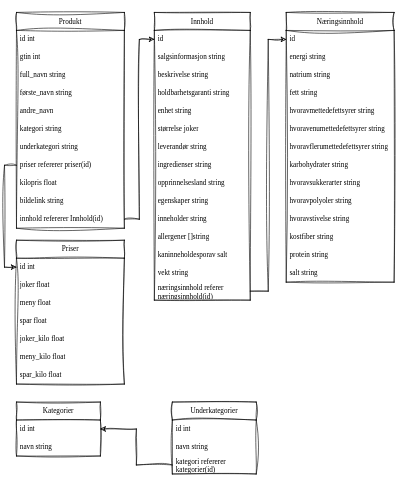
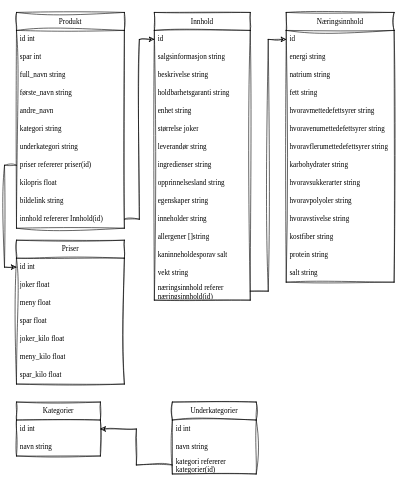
- <mxCell id="4" value="gtin int" style="text;strokeColor=none;fillColor=none;align=left;verticalAlign=middle;spacingLeft=4;spacingRight=4;overflow=hidden;points=[[0,0.5],[1,0.5]];portConstraint=eastwest;rotatable=0;whiteSpace=wrap;html=1;fontFamily=Architects Daughter;fontSource=https%3A%2F%2Ffonts.googleapis.com%2Fcss%3Ffamily%3DArchitects%2BDaughter;" parent="2" vertex="1"><mxGeometry y="60" width="180" height="30" as="geometry" /></mxCell>
+ <mxCell id="4" value="spar int" style="text;strokeColor=none;fillColor=none;align=left;verticalAlign=middle;spacingLeft=4;spacingRight=4;overflow=hidden;points=[[0,0.5],[1,0.5]];portConstraint=eastwest;rotatable=0;whiteSpace=wrap;html=1;fontFamily=Architects Daughter;fontSource=https%3A%2F%2Ffonts.googleapis.com%2Fcss%3Ffamily%3DArchitects%2BDaughter;" parent="2" vertex="1"><mxGeometry y="60" width="180" height="30" as="geometry" /></mxCell>
